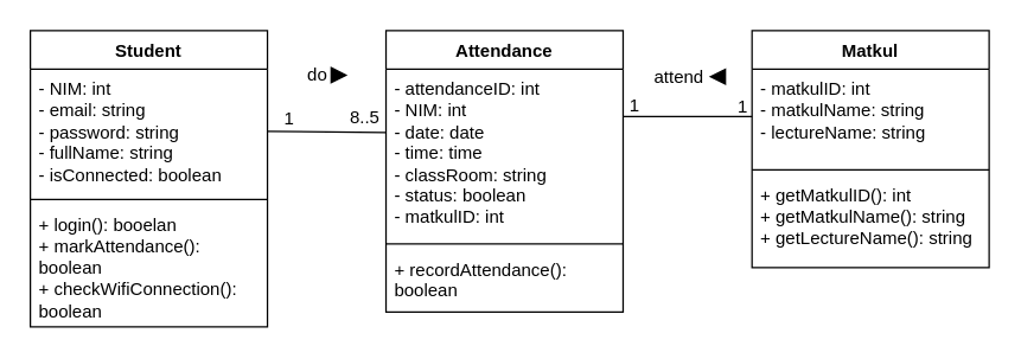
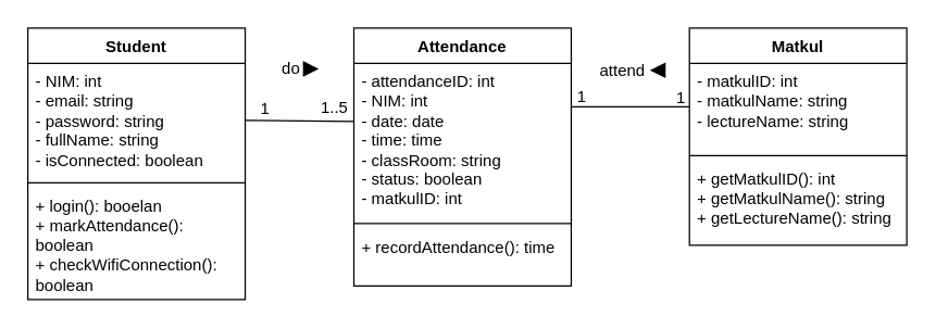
- <mxCell id="20" value="8..5" style="text;html=1;align=center;verticalAlign=middle;whiteSpace=wrap;rounded=0;" vertex="1" parent="1"><mxGeometry x="231" y="64" width="30" height="30" as="geometry" /></mxCell>
+ <mxCell id="20" value="1..5" style="text;html=1;align=center;verticalAlign=middle;whiteSpace=wrap;rounded=0;" vertex="1" parent="1"><mxGeometry x="231" y="64" width="30" height="30" as="geometry" /></mxCell>
- <mxCell id="9" value="+ recordAttendance(): boolean" style="text;strokeColor=none;fillColor=none;align=left;verticalAlign=top;spacingLeft=4;spacingRight=4;overflow=hidden;rotatable=0;points=[[0,0.5],[1,0.5]];portConstraint=eastwest;whiteSpace=wrap;html=1;" vertex="1" parent="6"><mxGeometry y="148" width="160" height="42" as="geometry" /></mxCell>
+ <mxCell id="9" value="+ recordAttendance(): time" style="text;strokeColor=none;fillColor=none;align=left;verticalAlign=top;spacingLeft=4;spacingRight=4;overflow=hidden;rotatable=0;points=[[0,0.5],[1,0.5]];portConstraint=eastwest;whiteSpace=wrap;html=1;" vertex="1" parent="6"><mxGeometry y="148" width="160" height="42" as="geometry" /></mxCell>
